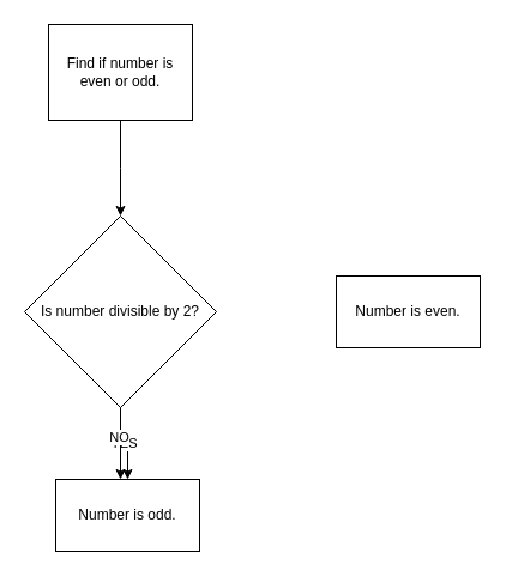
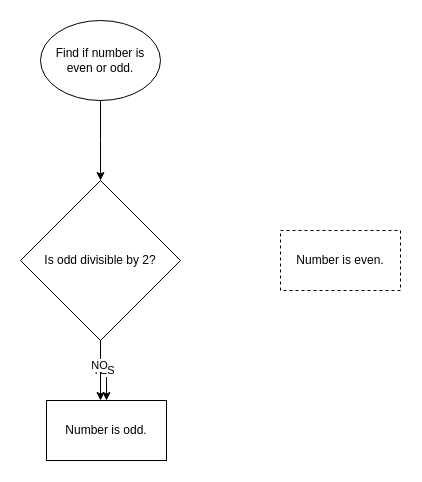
- <mxCell id="3" value="Find if number is even or odd." style="whiteSpace=wrap;html=1;rounded=0;" vertex="1" parent="1"><mxGeometry x="40" y="20" width="120" height="80" as="geometry" /></mxCell>
+ <mxCell id="3" value="Find if number is even or odd." style="ellipse;whiteSpace=wrap;html=1;" vertex="1" parent="1"><mxGeometry x="40" y="20" width="120" height="80" as="geometry" /></mxCell>
- <mxCell id="7" value="Is number divisible by 2?" style="rhombus;whiteSpace=wrap;html=1;" vertex="1" parent="1"><mxGeometry x="20" y="180" width="160" height="160" as="geometry" /></mxCell>
+ <mxCell id="7" value="Is odd divisible by 2?" style="rhombus;whiteSpace=wrap;html=1;" vertex="1" parent="1"><mxGeometry x="20" y="180" width="160" height="160" as="geometry" /></mxCell>
- <mxCell id="8" value="Number is even." style="whiteSpace=wrap;html=1;" vertex="1" parent="1"><mxGeometry x="280" y="230" width="120" height="60" as="geometry" /></mxCell>
+ <mxCell id="8" value="Number is even." style="whiteSpace=wrap;html=1;dashed=1;" vertex="1" parent="1"><mxGeometry x="280" y="230" width="120" height="60" as="geometry" /></mxCell>
